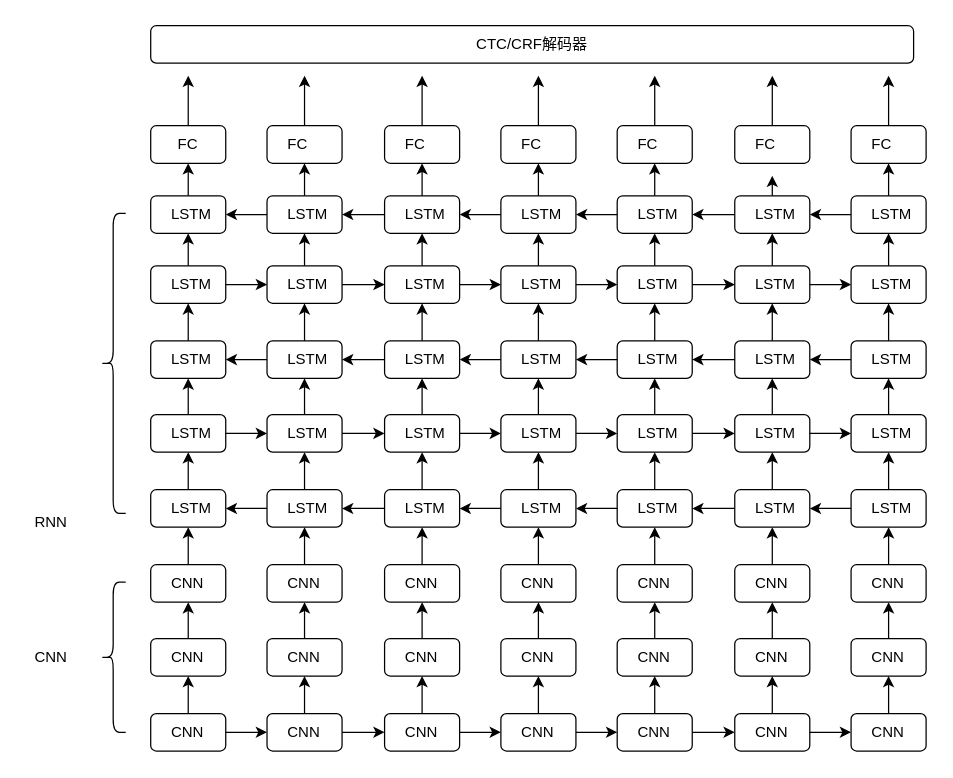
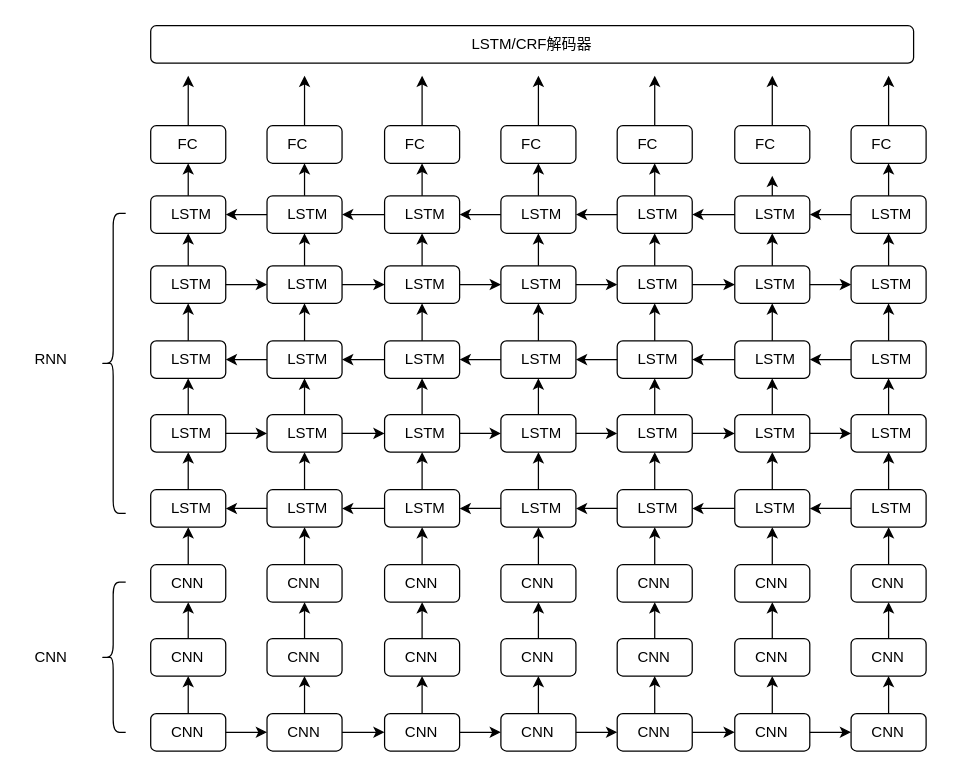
- <mxCell id="71" value="&lt;font color=&quot;#000000&quot;&gt;CTC/CRF解码器&lt;/font&gt;" style="rounded=1;whiteSpace=wrap;html=1;fillColor=none;strokeColor=#000000;align=center;direction=east;" vertex="1" parent="1"><mxGeometry x="120" y="20" width="610" height="30" as="geometry" /></mxCell>
+ <mxCell id="71" value="&lt;font color=&quot;#000000&quot;&gt;LSTM/CRF解码器&lt;/font&gt;" style="rounded=1;whiteSpace=wrap;html=1;fillColor=none;strokeColor=#000000;align=center;direction=east;" vertex="1" parent="1"><mxGeometry x="120" y="20" width="610" height="30" as="geometry" /></mxCell>
- <mxCell id="168" value="RNN" style="text;html=1;align=center;verticalAlign=middle;resizable=0;points=[];autosize=1;strokeColor=none;fillColor=none;fontColor=#000000;" vertex="1" parent="1"><mxGeometry x="20" y="407" width="40" height="20" as="geometry" /></mxCell>
+ <mxCell id="168" value="RNN" style="text;html=1;align=center;verticalAlign=middle;resizable=0;points=[];autosize=1;strokeColor=none;fillColor=none;fontColor=#000000;" vertex="1" parent="1"><mxGeometry x="20" y="277" width="40" height="20" as="geometry" /></mxCell>
